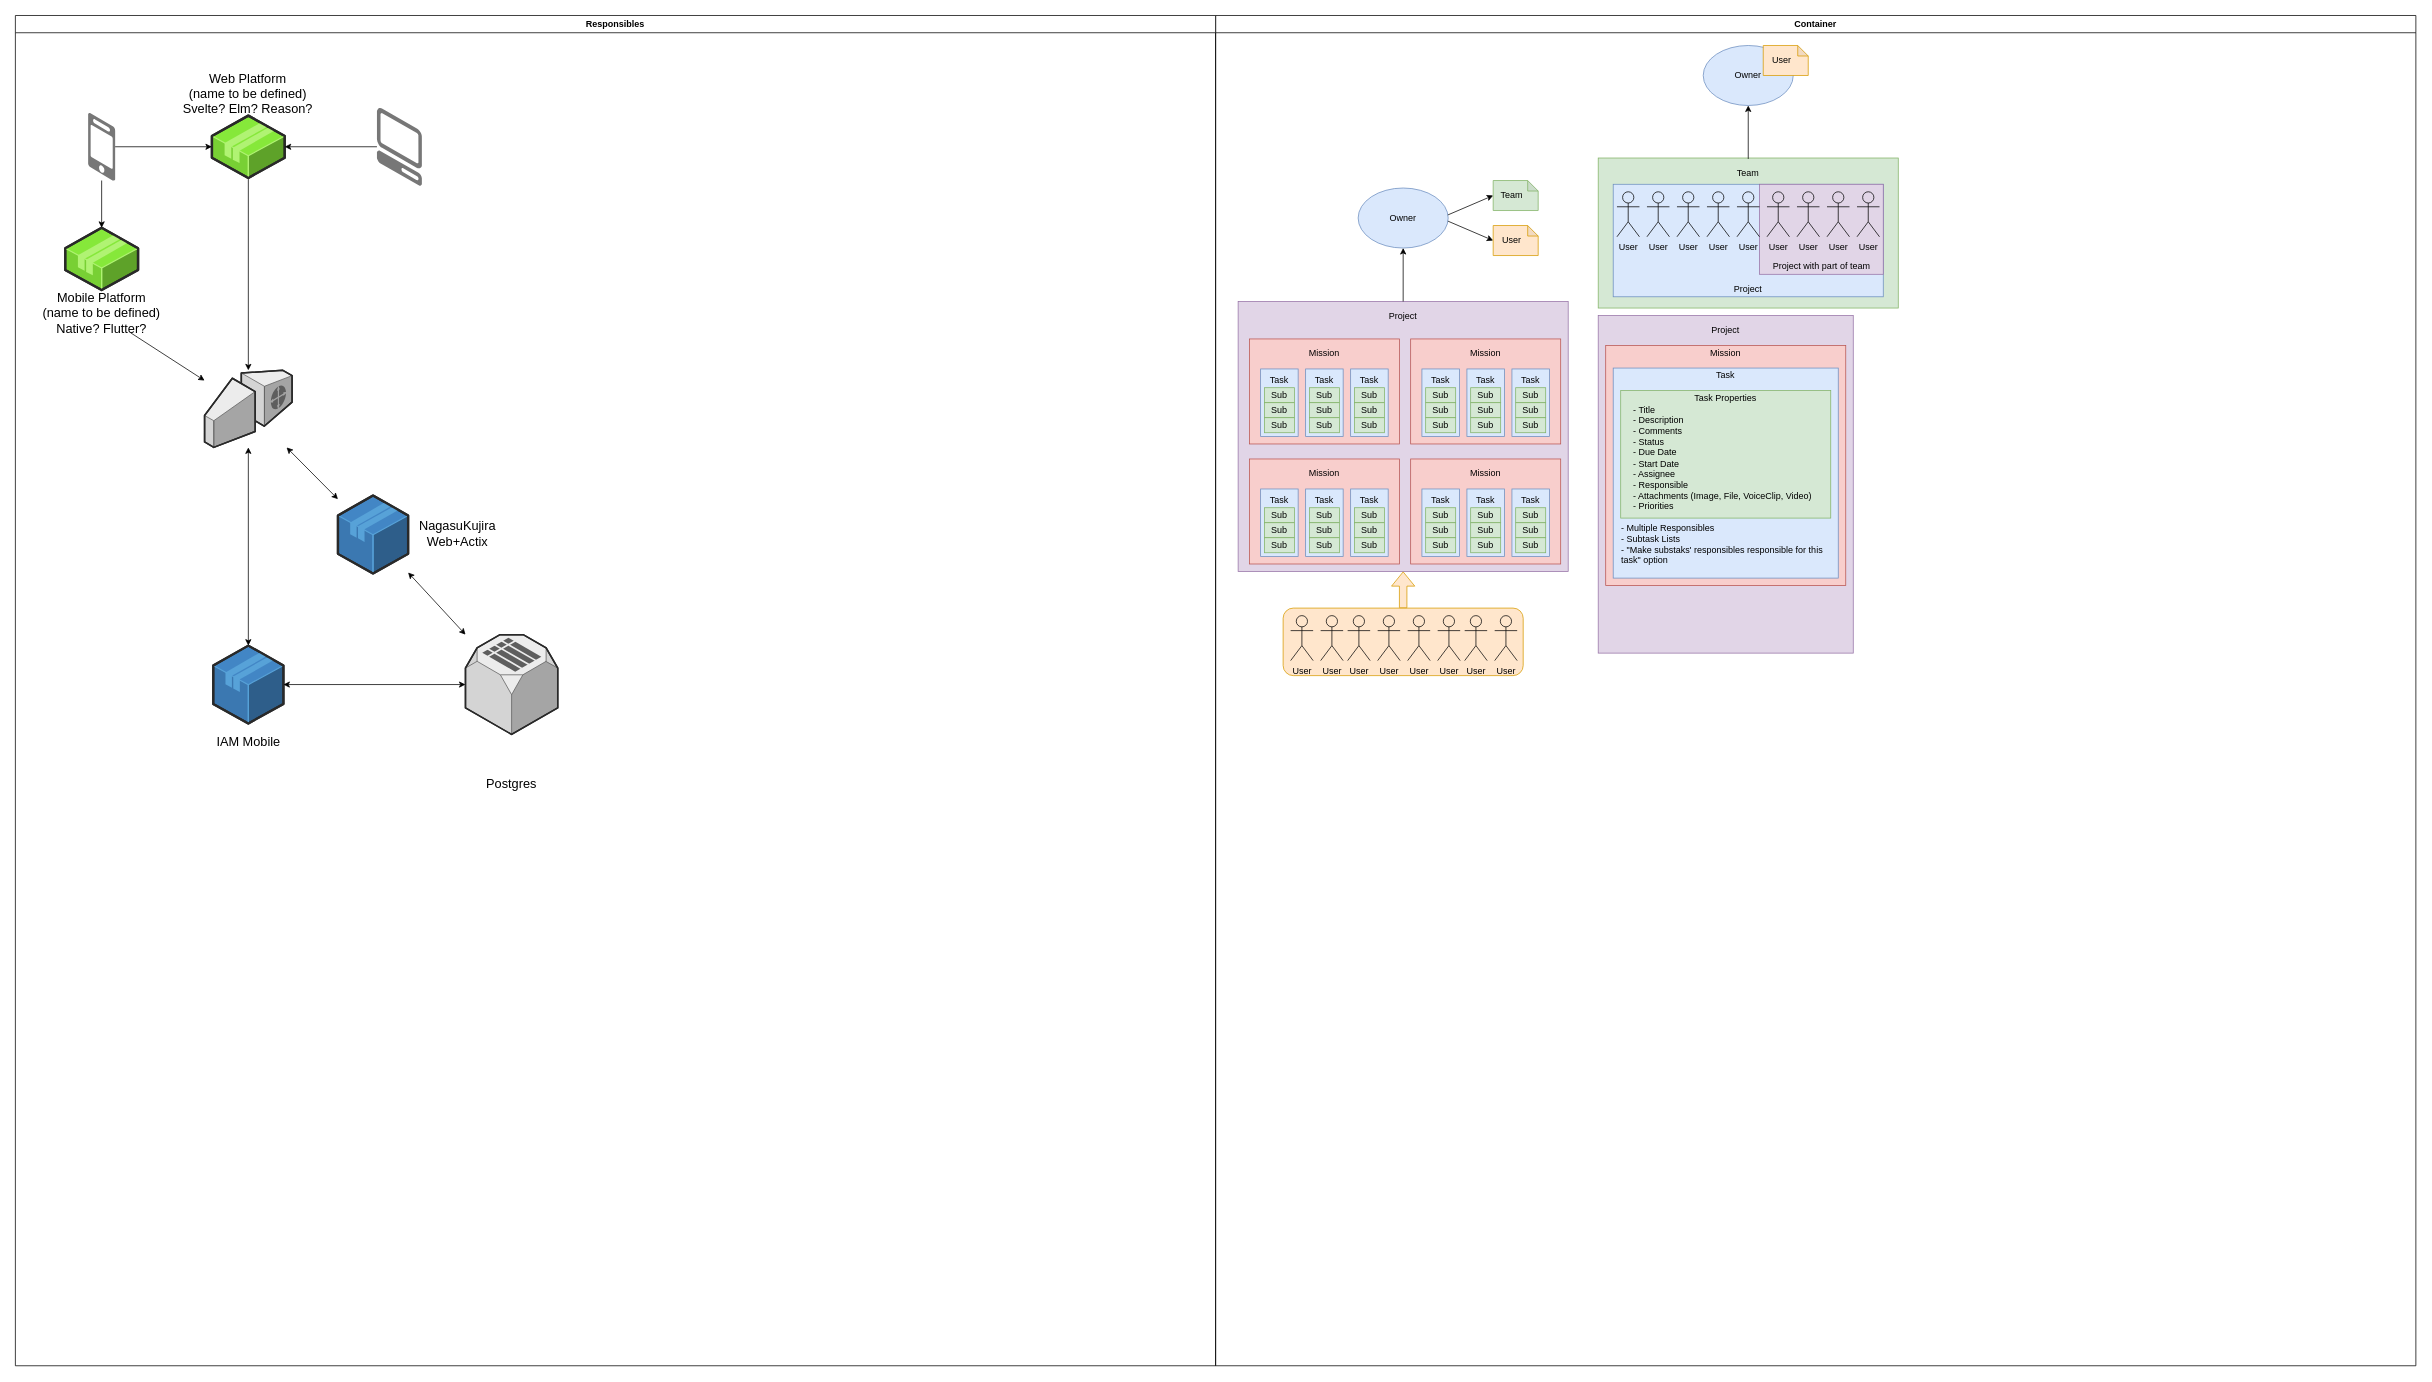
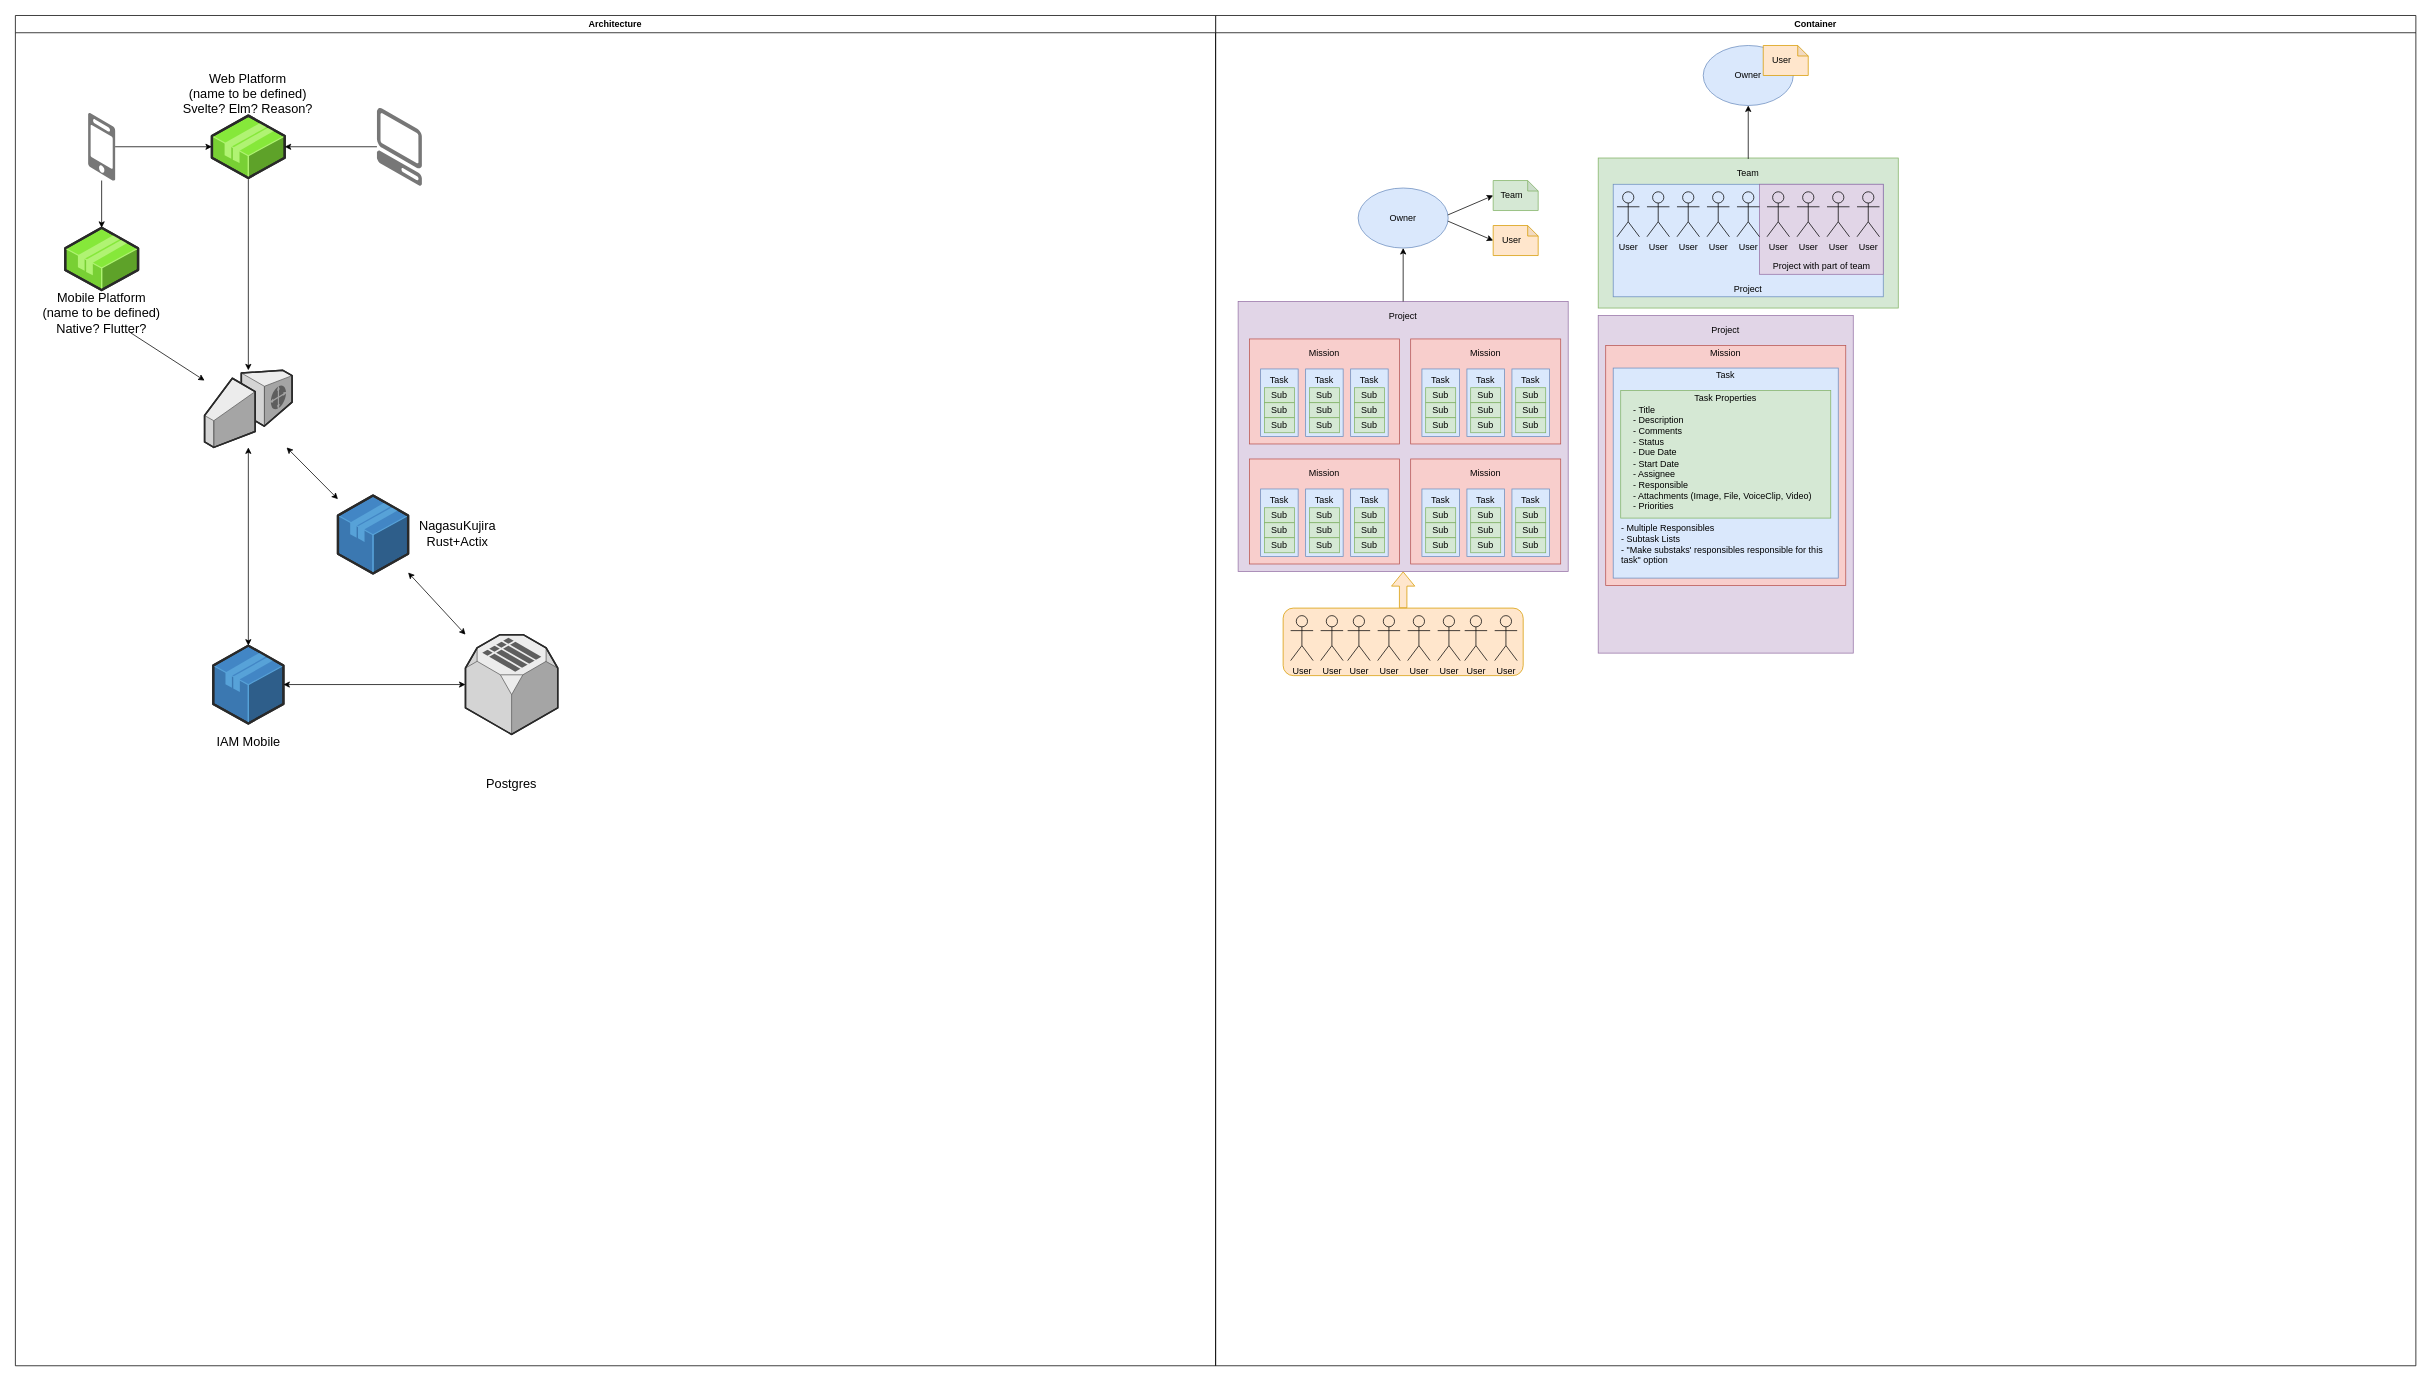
- <mxCell id="167" value="Responsibles" style="swimlane;" parent="1" vertex="1"><mxGeometry width="1600" height="1800" as="geometry" x="20" y="20" /></mxCell>
+ <mxCell id="167" value="Architecture" style="swimlane;" parent="1" vertex="1"><mxGeometry width="1600" height="1800" as="geometry" x="20" y="20" /></mxCell>
- <mxCell id="183" value="&lt;font style=&quot;font-size: 17px&quot;&gt;NagasuKujira&lt;br&gt;Web+Actix&lt;br&gt;&lt;/font&gt;" style="text;html=1;strokeColor=none;fillColor=none;align=center;verticalAlign=middle;whiteSpace=wrap;rounded=0;" parent="167" vertex="1"><mxGeometry x="503.55" y="666.9" width="171.23" height="50" as="geometry" /></mxCell>
+ <mxCell id="183" value="&lt;font style=&quot;font-size: 17px&quot;&gt;NagasuKujira&lt;br&gt;Rust+Actix&lt;br&gt;&lt;/font&gt;" style="text;html=1;strokeColor=none;fillColor=none;align=center;verticalAlign=middle;whiteSpace=wrap;rounded=0;" parent="167" vertex="1"><mxGeometry x="503.55" y="666.9" width="171.23" height="50" as="geometry" /></mxCell>
